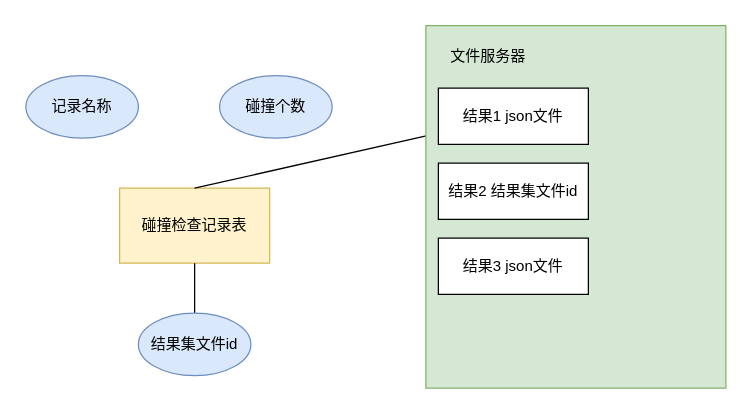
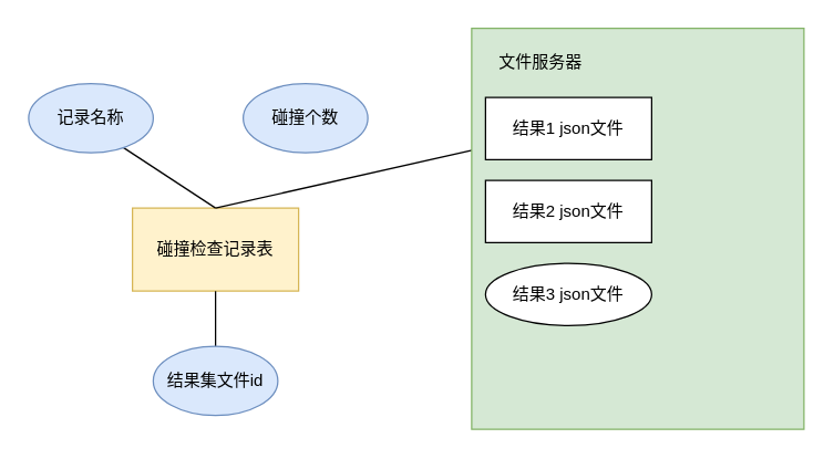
+ <mxCell id="3" value="" style="endArrow=none;html=1;rounded=0;exitX=0.5;exitY=0;exitDx=0;exitDy=0;entryX=0.756;entryY=0.92;entryDx=0;entryDy=0;entryPerimeter=0;" edge="1" parent="1" source="2" target="4"><mxGeometry width="50" height="50" relative="1" as="geometry"><mxPoint x="35" y="140" as="sourcePoint" /><mxPoint x="85" y="90" as="targetPoint" /></mxGeometry></mxCell>
- <mxCell id="12" value="结果2 结果集文件id" style="rounded=0;whiteSpace=wrap;html=1;" vertex="1" parent="1"><mxGeometry x="350" y="130" width="120" height="45" as="geometry" /></mxCell>
+ <mxCell id="12" value="结果2 json文件" style="rounded=0;whiteSpace=wrap;html=1;" vertex="1" parent="1"><mxGeometry x="350" y="130" width="120" height="45" as="geometry" /></mxCell>
- <mxCell id="13" value="结果3 json文件" style="rounded=0;whiteSpace=wrap;html=1;" vertex="1" parent="1"><mxGeometry x="350" y="190" width="120" height="45" as="geometry" /></mxCell>
+ <mxCell id="13" value="结果3 json文件" style="ellipse;whiteSpace=wrap;html=1;" vertex="1" parent="1"><mxGeometry x="350" y="190" width="120" height="45" as="geometry" /></mxCell>
